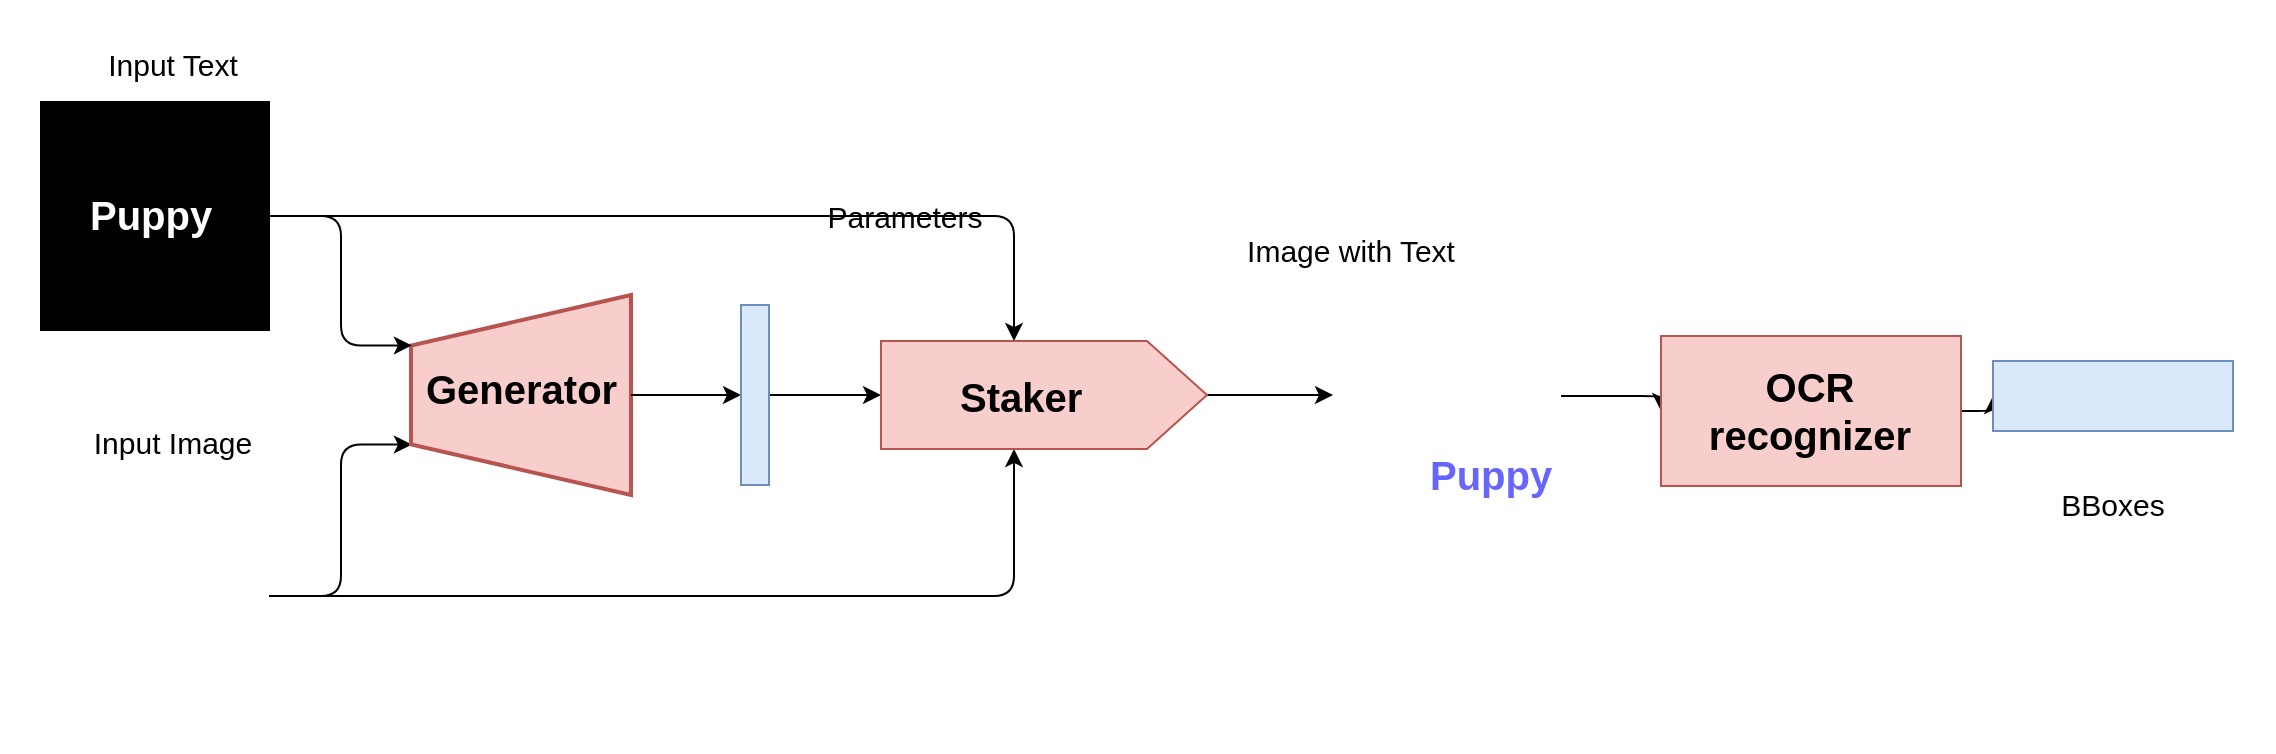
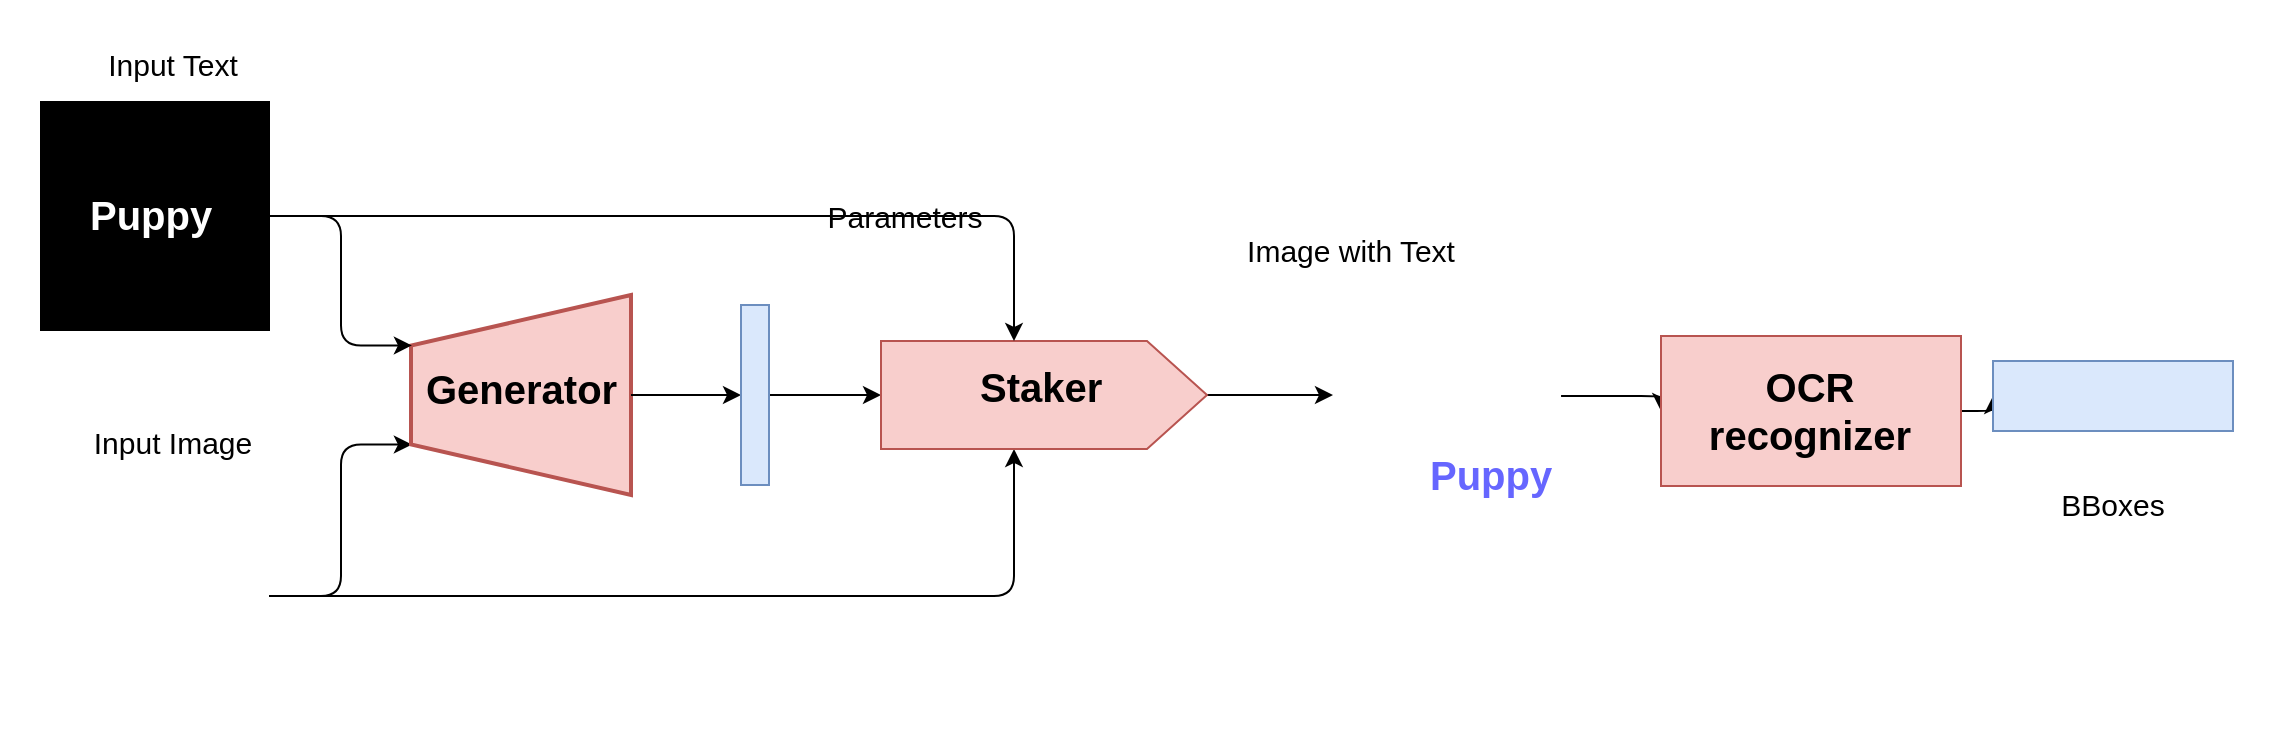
- <mxCell id="13" value="&lt;b&gt;&lt;font style=&quot;font-size: 20px&quot;&gt;Staker&lt;/font&gt;&lt;/b&gt;" style="text;html=1;resizable=0;points=[];autosize=1;align=left;verticalAlign=top;spacingTop=-4;" parent="1" vertex="1"><mxGeometry x="478" y="184" width="80" height="20" as="geometry" /></mxCell>
+ <mxCell id="13" value="&lt;b&gt;&lt;font style=&quot;font-size: 20px&quot;&gt;Staker&lt;/font&gt;&lt;/b&gt;" style="text;html=1;resizable=0;points=[];autosize=1;align=left;verticalAlign=top;spacingTop=-4;" parent="1" vertex="1"><mxGeometry x="488" y="179" width="80" height="20" as="geometry" /></mxCell>
